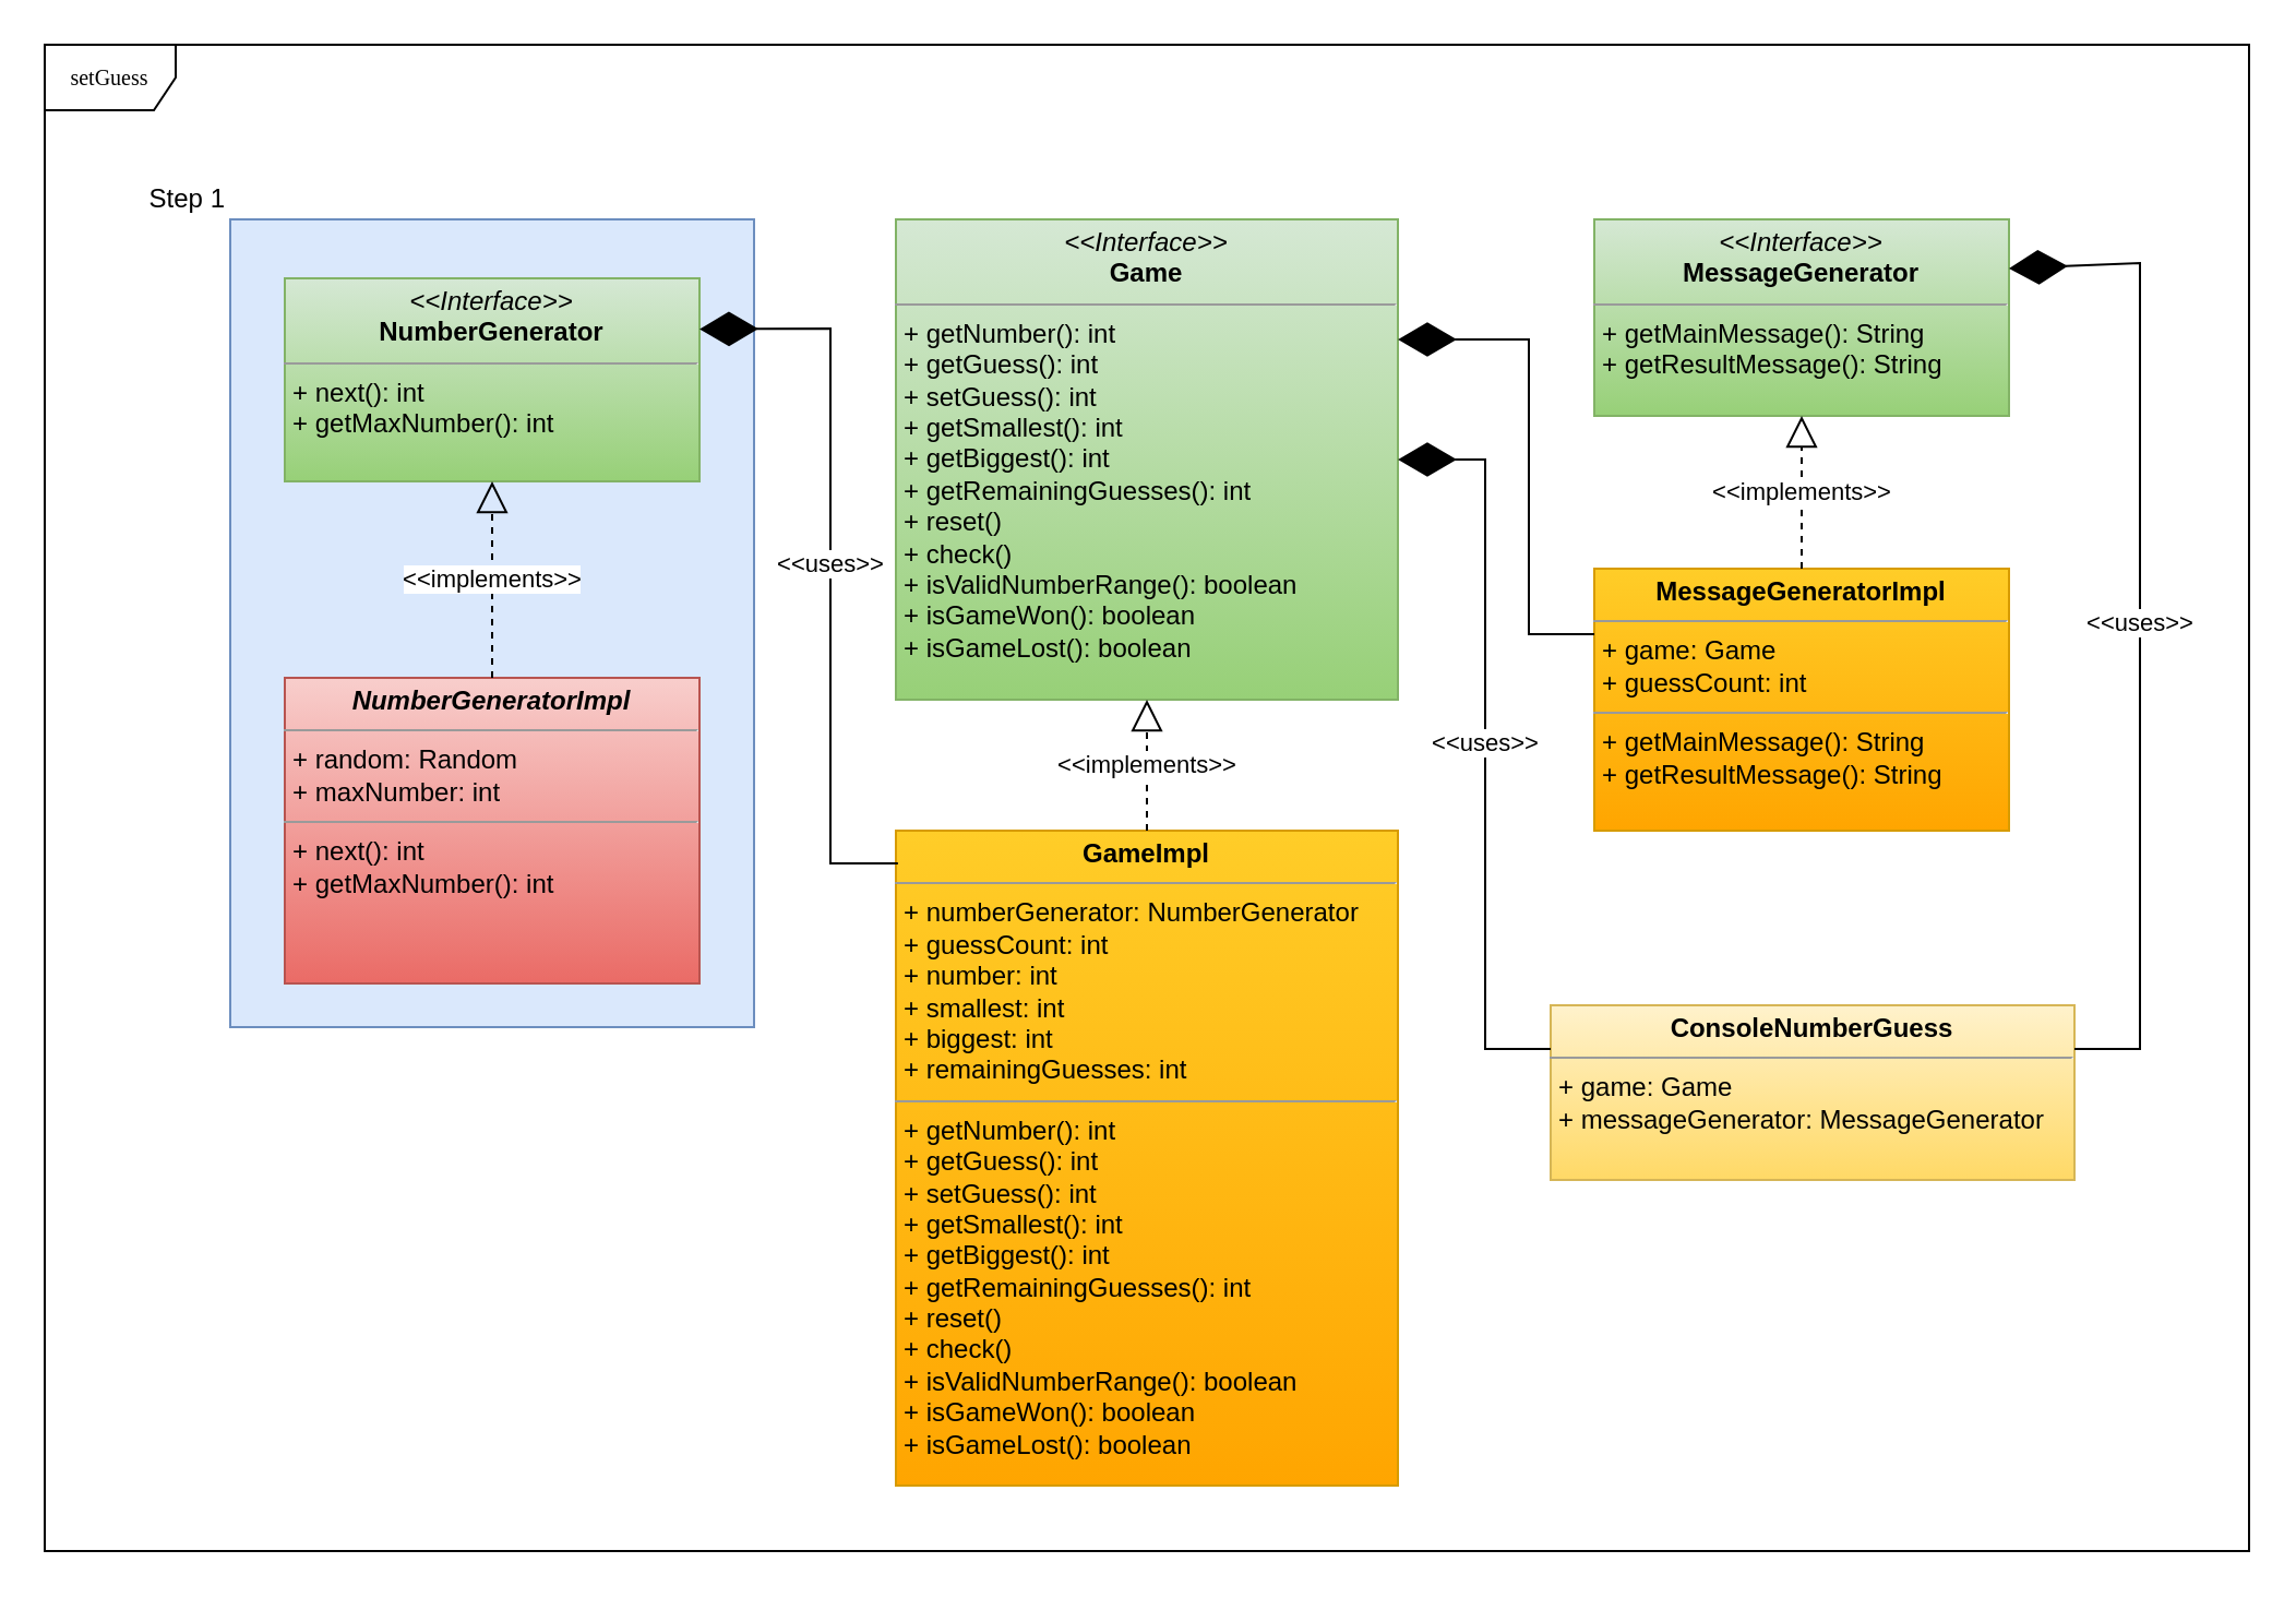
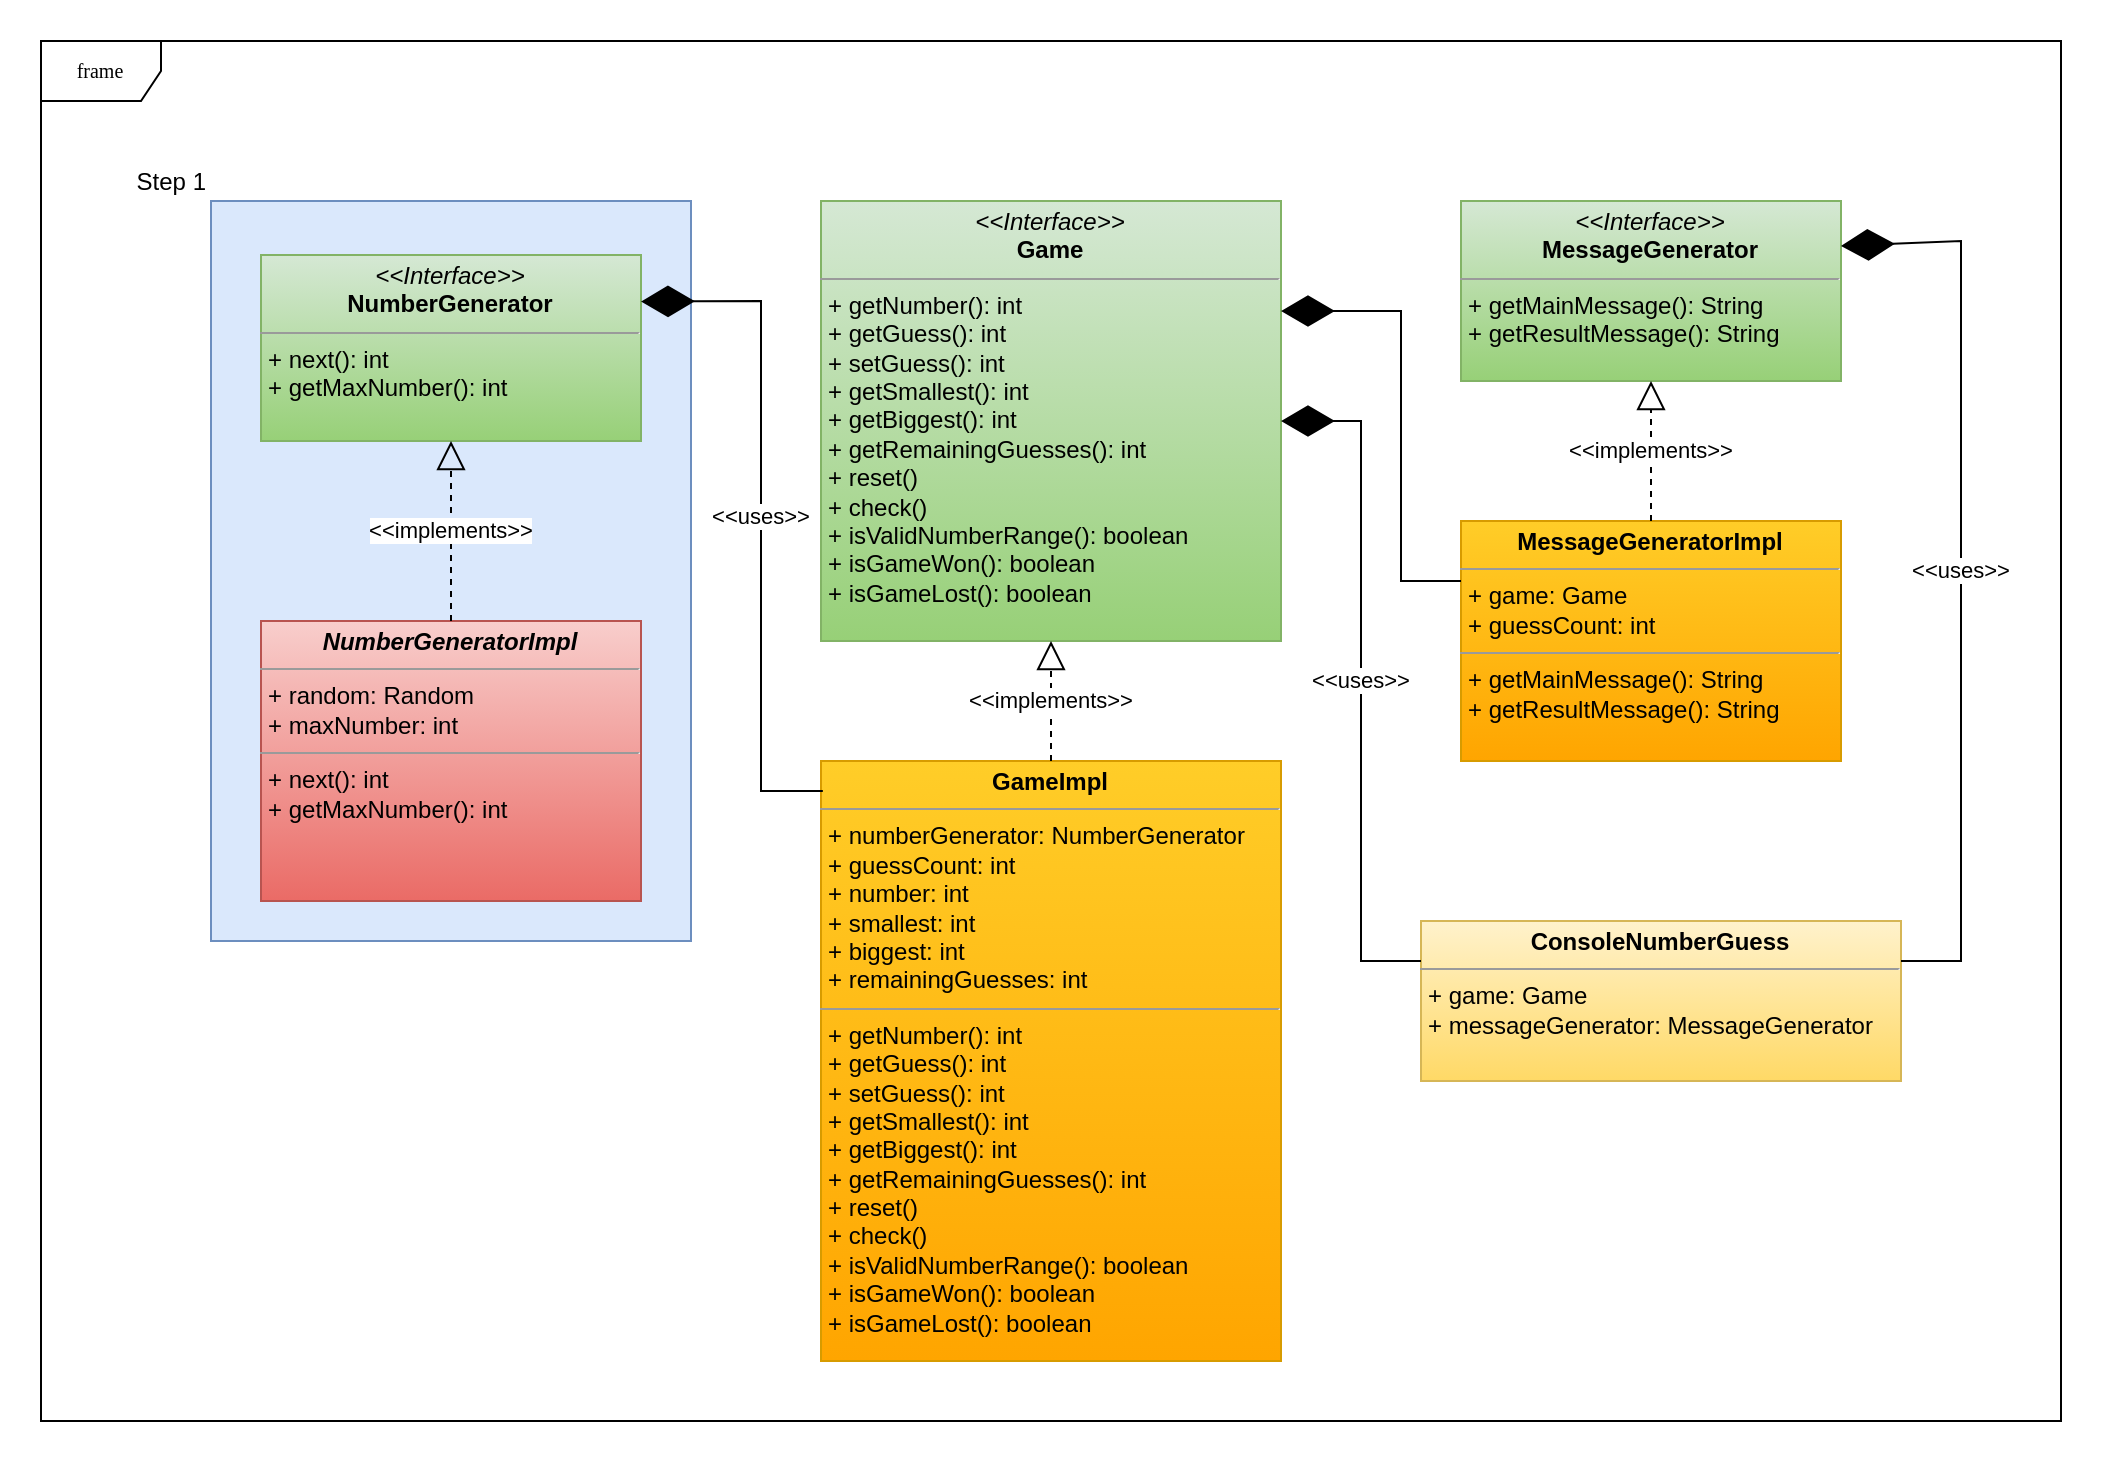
- <mxCell id="3" value="setGuess" style="shape=umlFrame;whiteSpace=wrap;html=1;rounded=0;shadow=0;comic=0;labelBackgroundColor=none;strokeWidth=1;fontFamily=Verdana;fontSize=10;align=center;" parent="1" vertex="1"><mxGeometry x="20" y="20" width="1010" height="690" as="geometry" /></mxCell>
+ <mxCell id="3" value="frame" style="shape=umlFrame;whiteSpace=wrap;html=1;rounded=0;shadow=0;comic=0;labelBackgroundColor=none;strokeWidth=1;fontFamily=Verdana;fontSize=10;align=center;" parent="1" vertex="1"><mxGeometry x="20" y="20" width="1010" height="690" as="geometry" /></mxCell>
